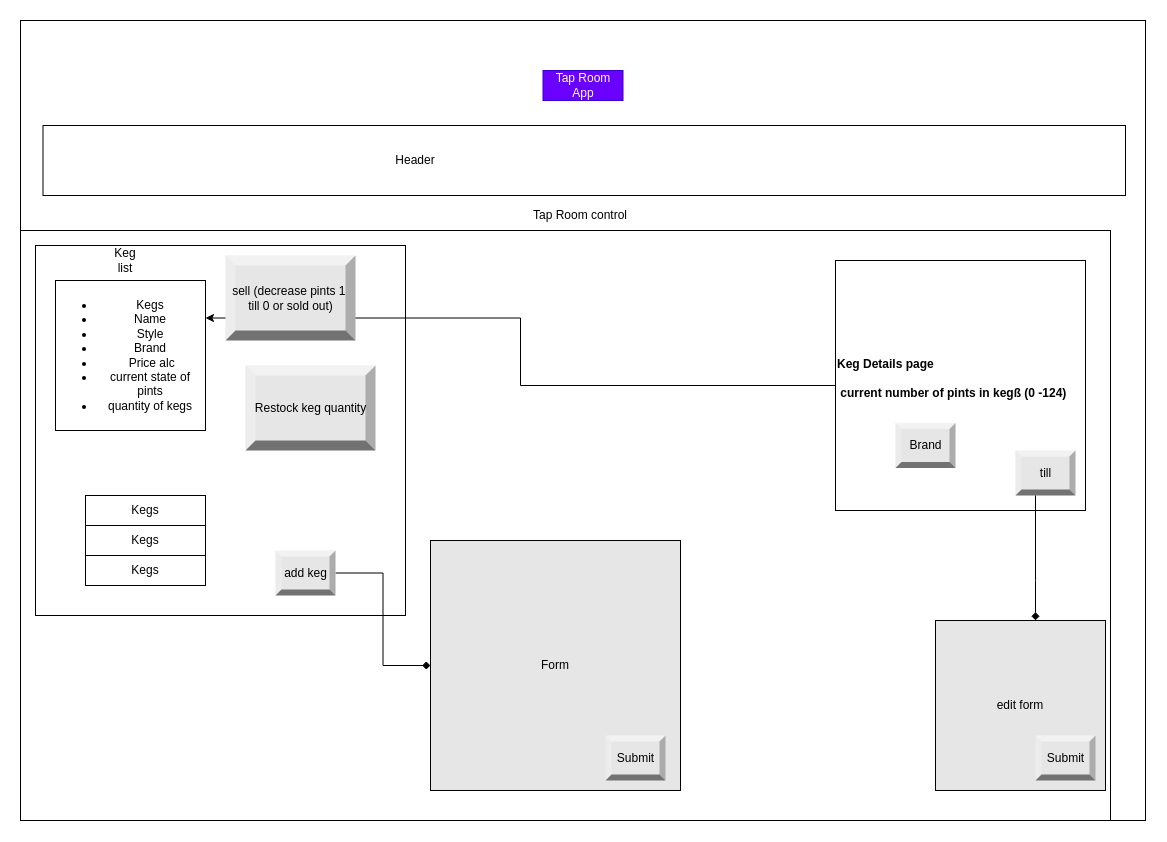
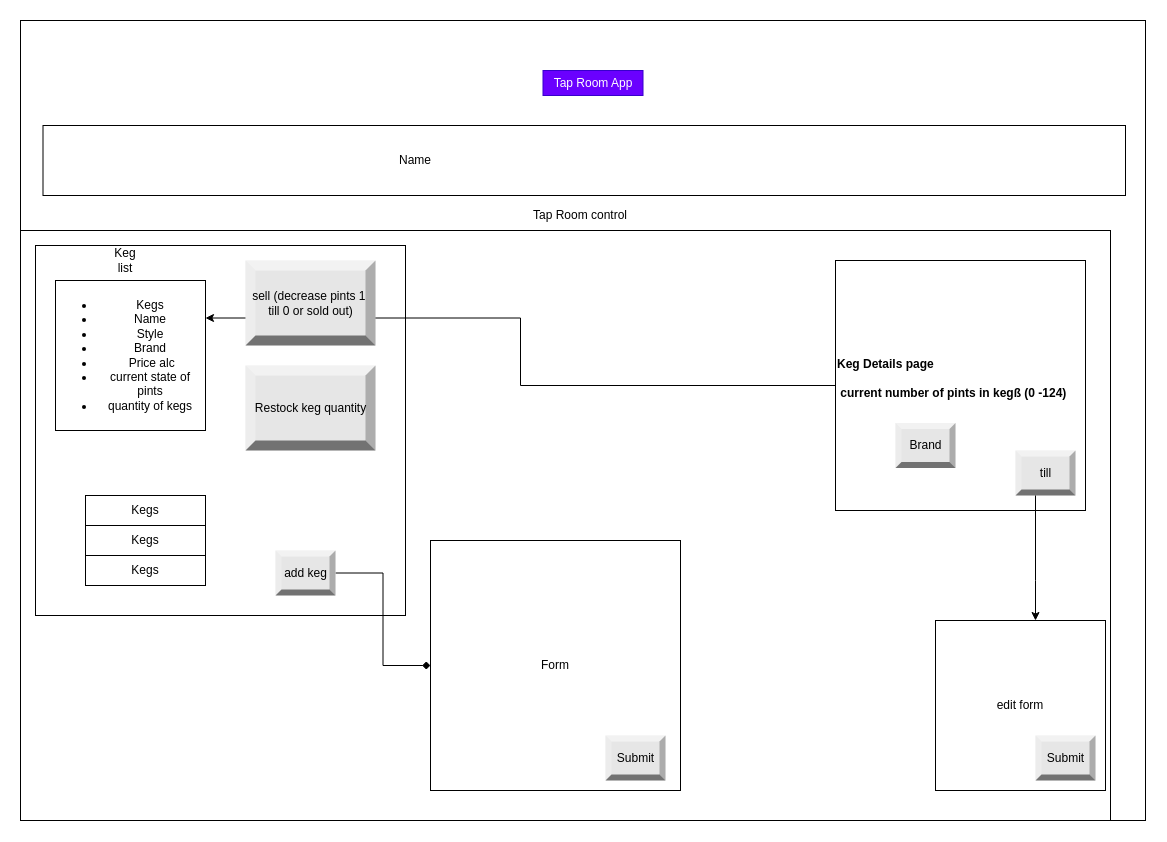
- <mxCell id="10" value="Tap Room App" style="text;html=1;strokeColor=#3700CC;fillColor=#6a00ff;align=center;verticalAlign=middle;whiteSpace=wrap;rounded=0;fontColor=#ffffff;" parent="1" vertex="1"><mxGeometry x="542.5" y="70" width="80" height="30" as="geometry" /></mxCell>
+ <mxCell id="10" value="Tap Room App" style="text;html=1;strokeColor=#3700CC;fillColor=#6a00ff;align=center;verticalAlign=middle;whiteSpace=wrap;rounded=0;fontColor=#ffffff;" parent="1" vertex="1"><mxGeometry x="542.5" y="70" width="100" height="25" as="geometry" /></mxCell>
- <mxCell id="12" value="Header" style="text;html=1;strokeColor=none;fillColor=none;align=center;verticalAlign=middle;whiteSpace=wrap;rounded=0;" parent="1" vertex="1"><mxGeometry x="395" y="150" width="40" height="20" as="geometry" /></mxCell>
+ <mxCell id="12" value="Name" style="text;html=1;strokeColor=none;fillColor=none;align=center;verticalAlign=middle;whiteSpace=wrap;rounded=0;" parent="1" vertex="1"><mxGeometry x="395" y="150" width="40" height="20" as="geometry" /></mxCell>
- <mxCell id="24" value="&lt;font color=&quot;#000000&quot;&gt;sell (decrease pints 1&amp;nbsp;&lt;br&gt;till 0 or sold out)&lt;br&gt;&lt;/font&gt;" style="labelPosition=center;verticalLabelPosition=middle;align=center;html=1;shape=mxgraph.basic.shaded_button;dx=10;fillColor=#E6E6E6;strokeColor=none;" parent="1" vertex="1"><mxGeometry x="225" y="255" width="130" height="85" as="geometry" /></mxCell>
+ <mxCell id="24" value="&lt;font color=&quot;#000000&quot;&gt;sell (decrease pints 1&amp;nbsp;&lt;br&gt;till 0 or sold out)&lt;br&gt;&lt;/font&gt;" style="labelPosition=center;verticalLabelPosition=middle;align=center;html=1;shape=mxgraph.basic.shaded_button;dx=10;fillColor=#E6E6E6;strokeColor=none;" parent="1" vertex="1"><mxGeometry x="245" y="260" width="130" height="85" as="geometry" /></mxCell>
- <mxCell id="22" style="edgeStyle=orthogonalEdgeStyle;rounded=0;orthogonalLoop=1;jettySize=auto;html=1;endArrow=diamond;" parent="1" source="13" target="14" edge="1"><mxGeometry relative="1" as="geometry"><mxPoint x="1015" y="472.5" as="sourcePoint" /><mxPoint x="495" y="625" as="targetPoint" /><Array as="points"><mxPoint x="1035" y="580" /><mxPoint x="1035" y="580" /></Array></mxGeometry></mxCell>
+ <mxCell id="22" style="edgeStyle=orthogonalEdgeStyle;rounded=0;orthogonalLoop=1;jettySize=auto;html=1;" parent="1" source="13" target="14" edge="1"><mxGeometry relative="1" as="geometry"><mxPoint x="1015" y="472.5" as="sourcePoint" /><mxPoint x="495" y="625" as="targetPoint" /><Array as="points"><mxPoint x="1035" y="580" /><mxPoint x="1035" y="580" /></Array></mxGeometry></mxCell>
- <mxCell id="4" value="Form&lt;br&gt;" style="whiteSpace=wrap;html=1;aspect=fixed;fillColor=#e6e6e6;" parent="1" vertex="1"><mxGeometry x="430" y="540" width="250" height="250" as="geometry" /></mxCell>
+ <mxCell id="4" value="Form&lt;br&gt;" style="whiteSpace=wrap;html=1;aspect=fixed;" parent="1" vertex="1"><mxGeometry x="430" y="540" width="250" height="250" as="geometry" /></mxCell>
- <mxCell id="14" value="edit form" style="whiteSpace=wrap;html=1;aspect=fixed;fillColor=#e6e6e6;" parent="1" vertex="1"><mxGeometry x="935" y="620" width="170" height="170" as="geometry" /></mxCell>
+ <mxCell id="14" value="edit form" style="whiteSpace=wrap;html=1;aspect=fixed;" parent="1" vertex="1"><mxGeometry x="935" y="620" width="170" height="170" as="geometry" /></mxCell>
